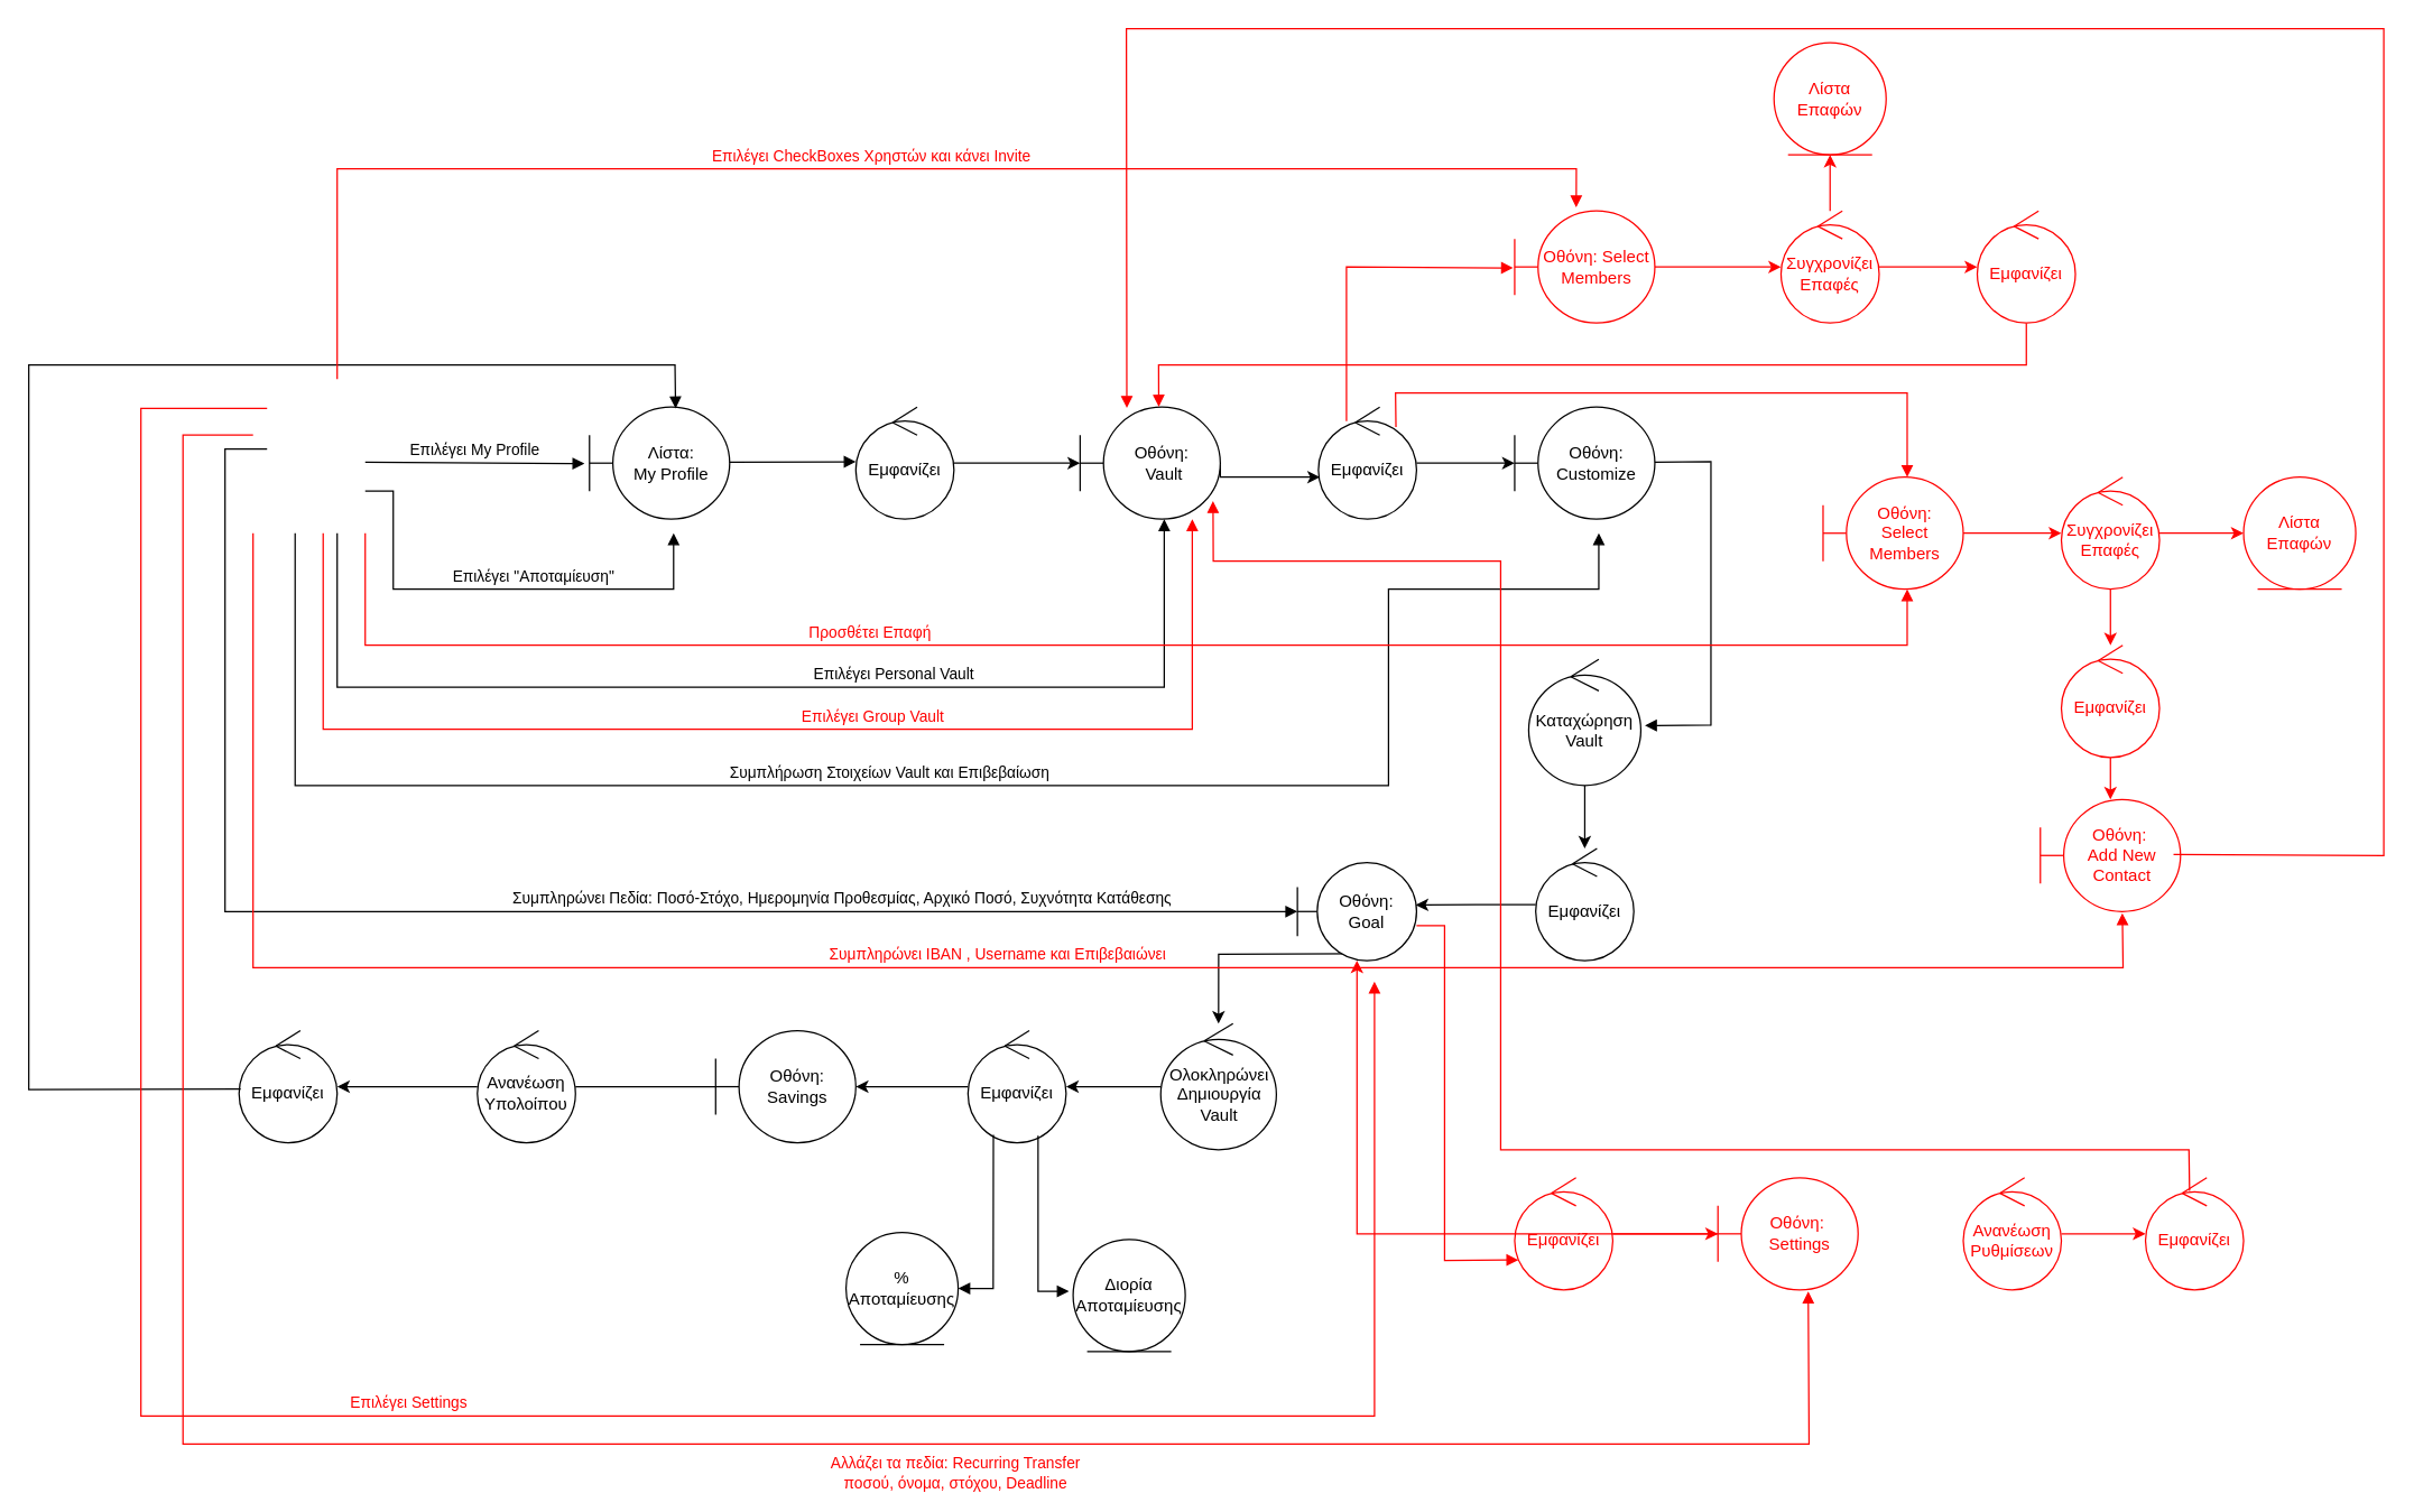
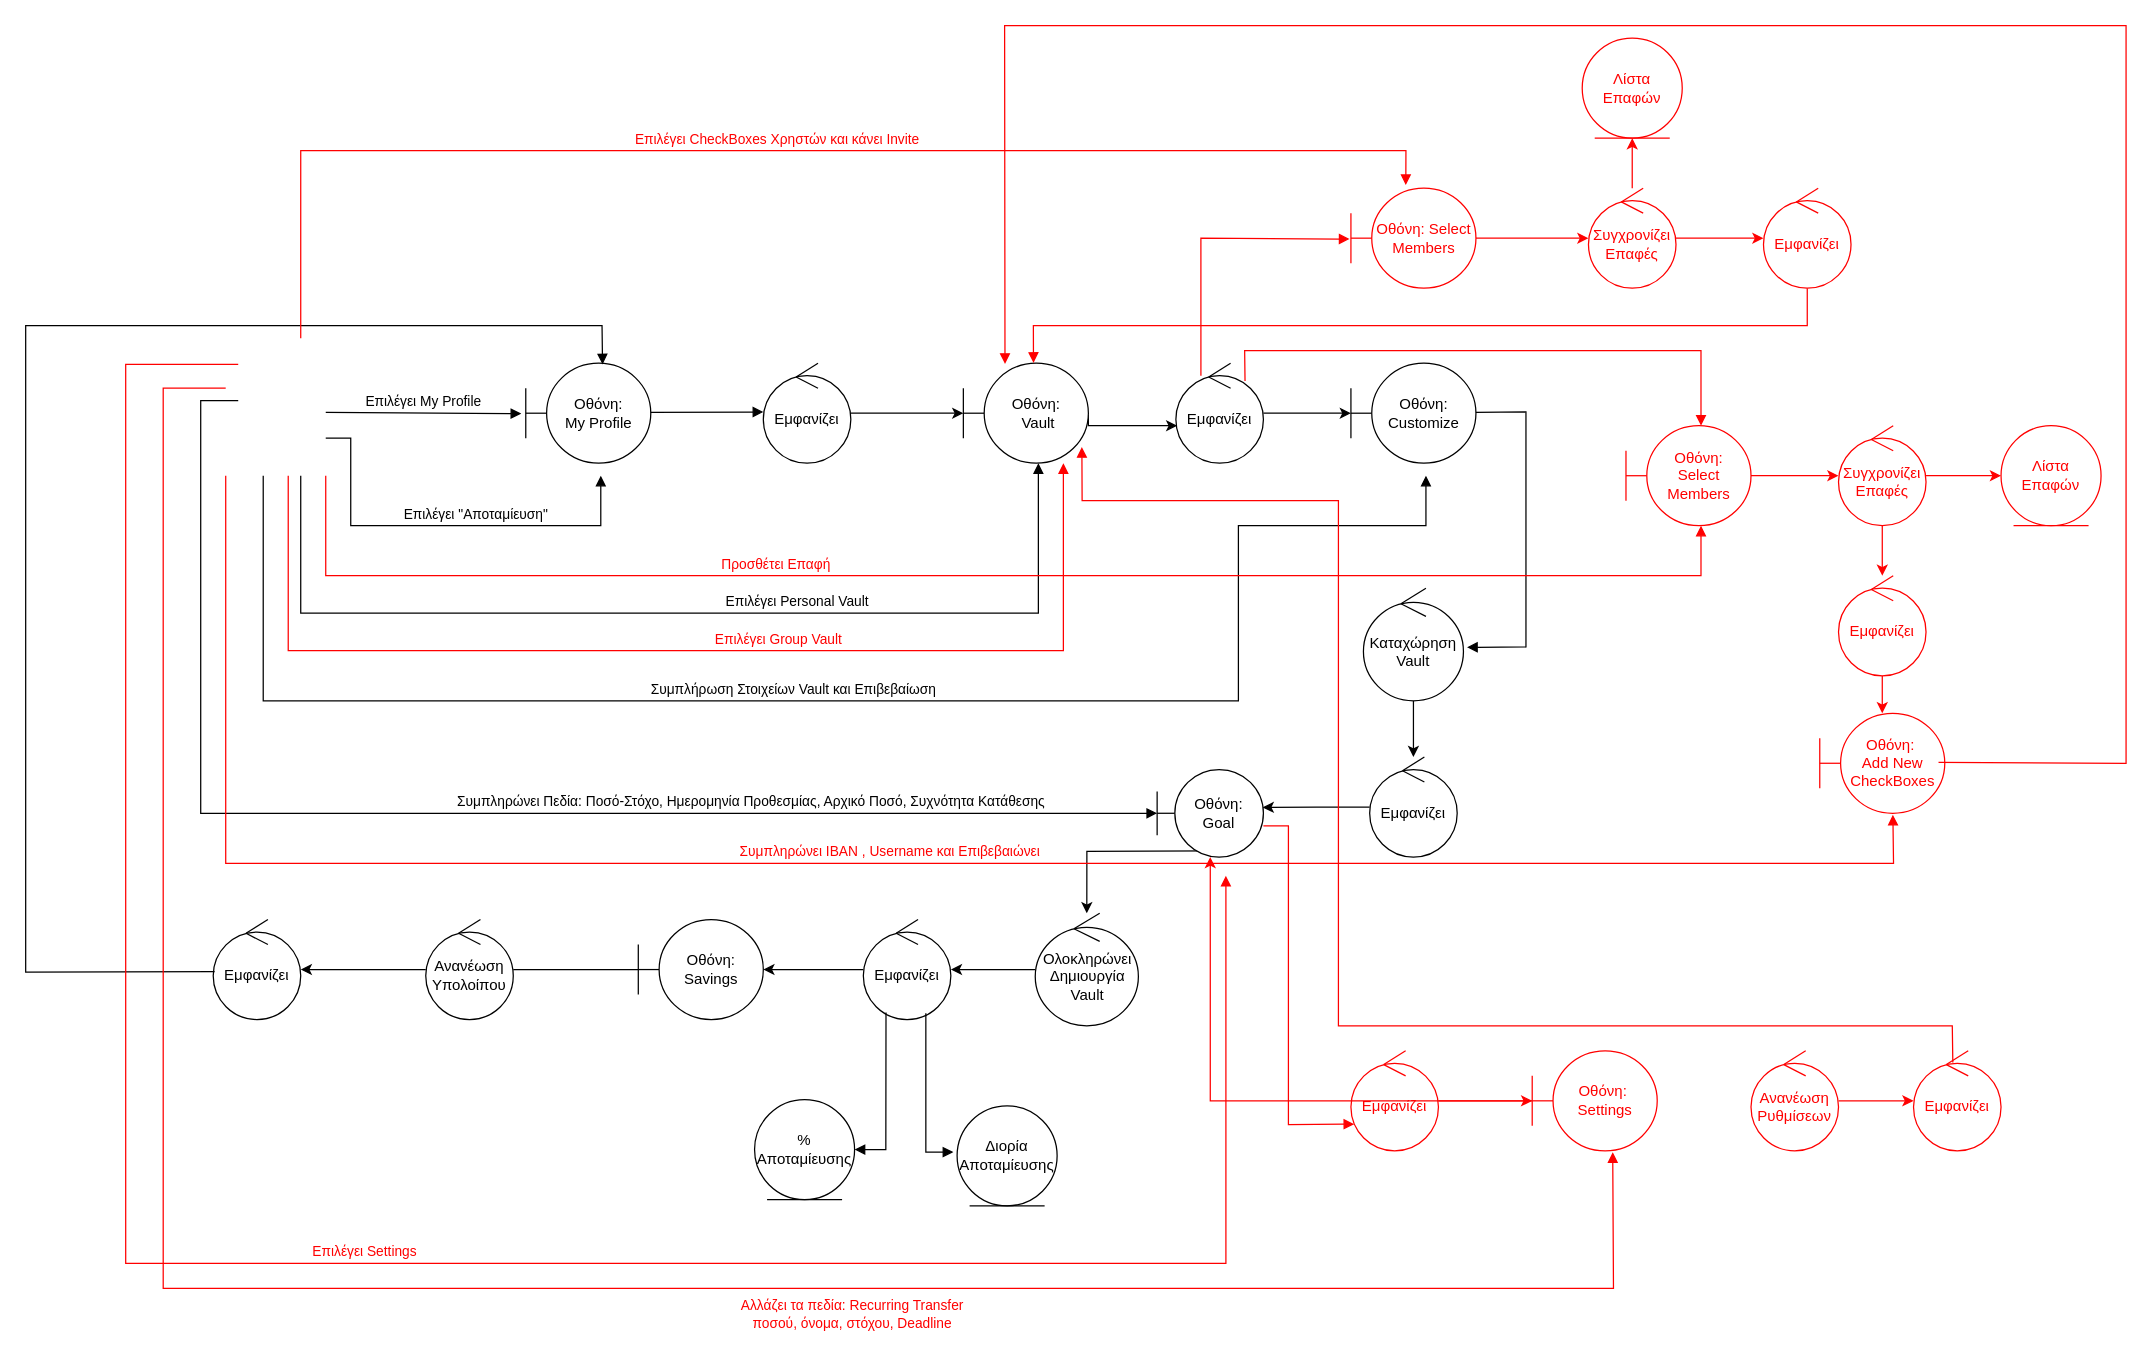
- <mxCell id="2" value="Λίστα: &lt;br&gt;My Profile" style="shape=umlBoundary;whiteSpace=wrap;html=1;" parent="1" vertex="1"><mxGeometry x="420" y="290" width="100" height="80" as="geometry" /></mxCell>
+ <mxCell id="2" value="Οθόνη: &lt;br&gt;My Profile" style="shape=umlBoundary;whiteSpace=wrap;html=1;" parent="1" vertex="1"><mxGeometry x="420" y="290" width="100" height="80" as="geometry" /></mxCell>
- <mxCell id="58" value="&lt;font color=&quot;#ff0000&quot;&gt;Οθόνη:&amp;nbsp;&lt;br&gt;Add New Contact&lt;br&gt;&lt;/font&gt;" style="shape=umlBoundary;whiteSpace=wrap;html=1;strokeColor=#FF0000;" parent="1" vertex="1"><mxGeometry x="1455" y="570" width="100" height="80" as="geometry" /></mxCell>
+ <mxCell id="58" value="&lt;font color=&quot;#ff0000&quot;&gt;Οθόνη:&amp;nbsp;&lt;br&gt;Add New CheckBoxes&lt;br&gt;&lt;/font&gt;" style="shape=umlBoundary;whiteSpace=wrap;html=1;strokeColor=#FF0000;" parent="1" vertex="1"><mxGeometry x="1455" y="570" width="100" height="80" as="geometry" /></mxCell>
